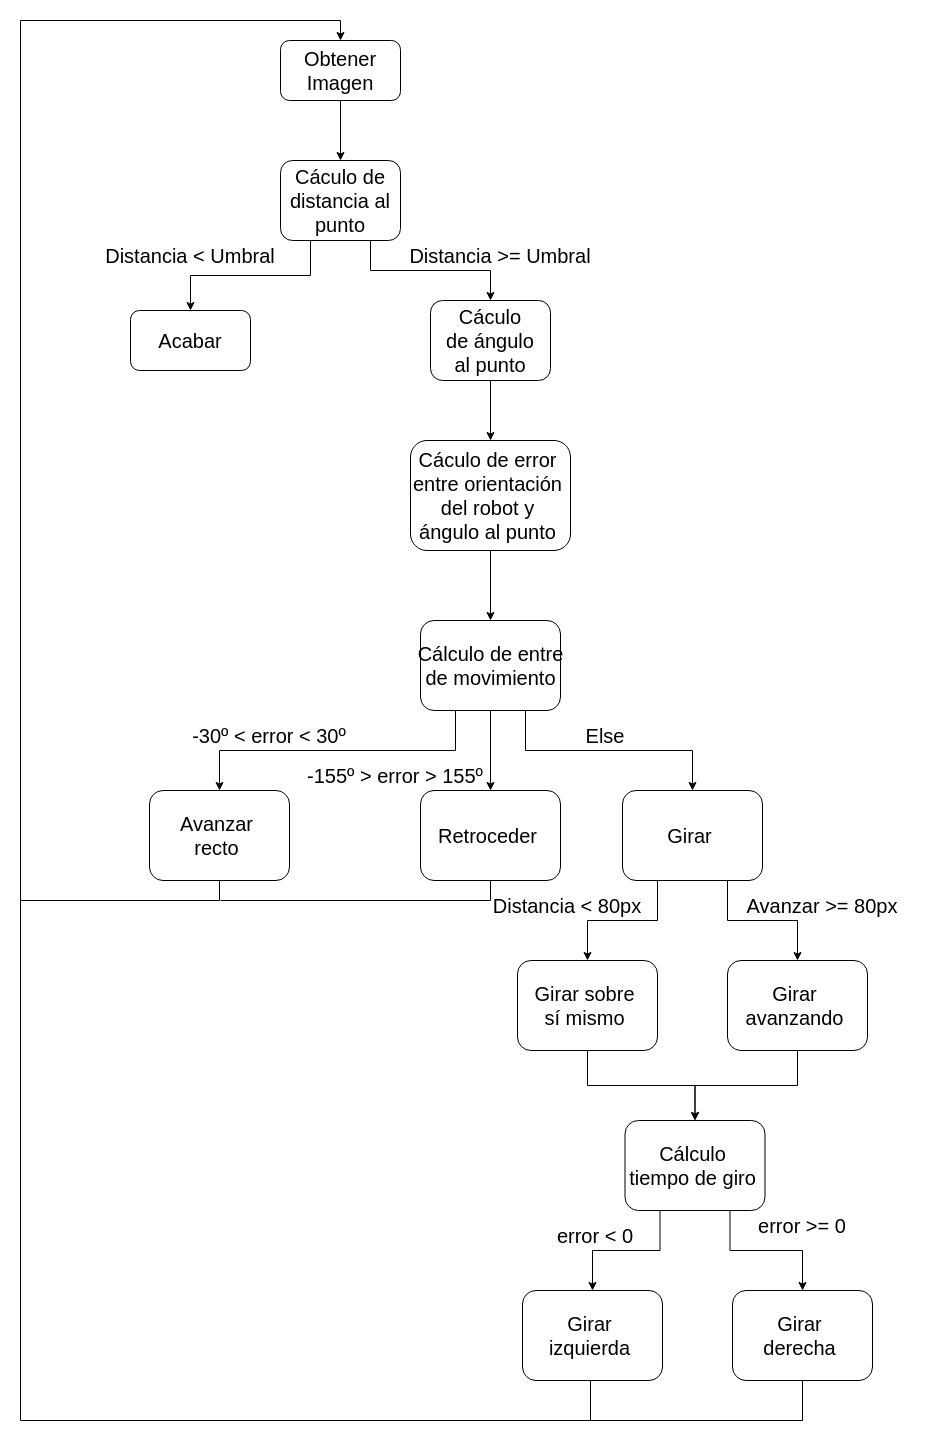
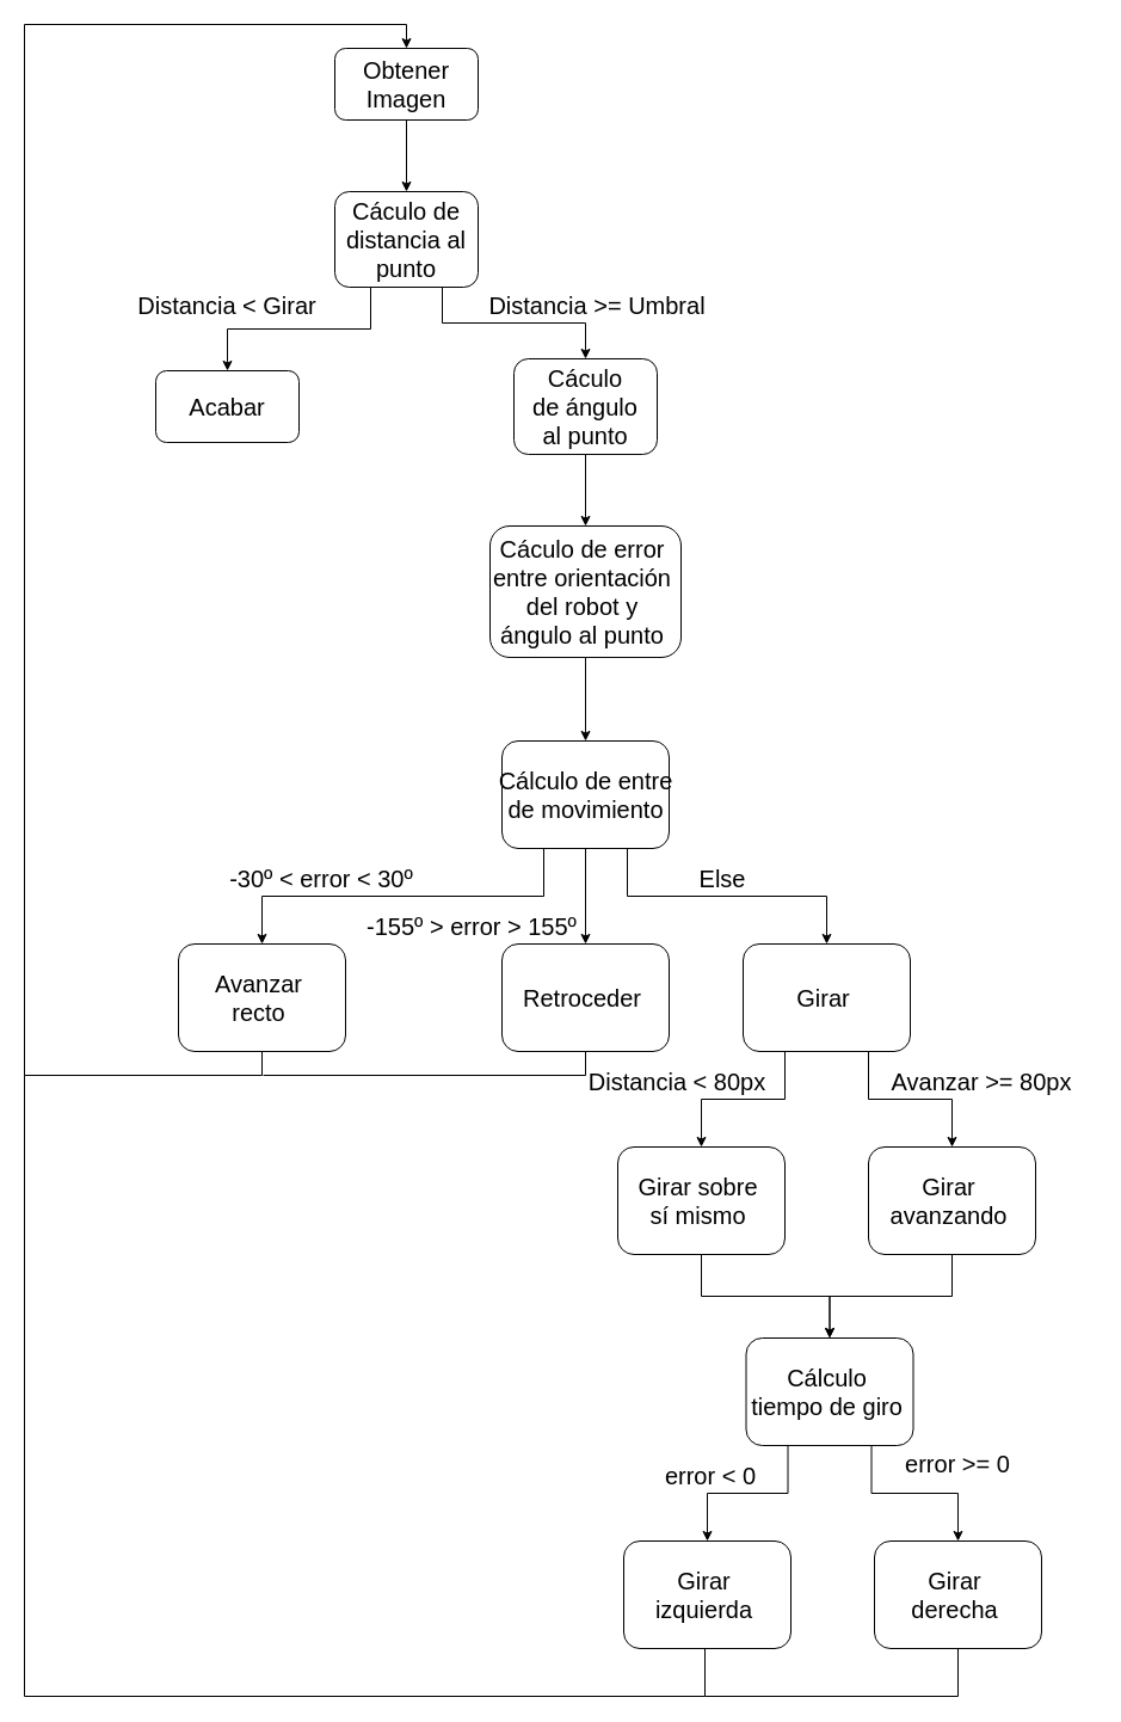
- <mxCell id="14" value="Distancia &amp;lt; Umbral" style="text;html=1;align=center;verticalAlign=middle;whiteSpace=wrap;rounded=0;fontSize=20;" vertex="1" parent="1"><mxGeometry x="90" y="240" width="200" height="30" as="geometry" /></mxCell>
+ <mxCell id="14" value="Distancia &amp;lt; Girar" style="text;html=1;align=center;verticalAlign=middle;whiteSpace=wrap;rounded=0;fontSize=20;" vertex="1" parent="1"><mxGeometry x="90" y="240" width="200" height="30" as="geometry" /></mxCell>
